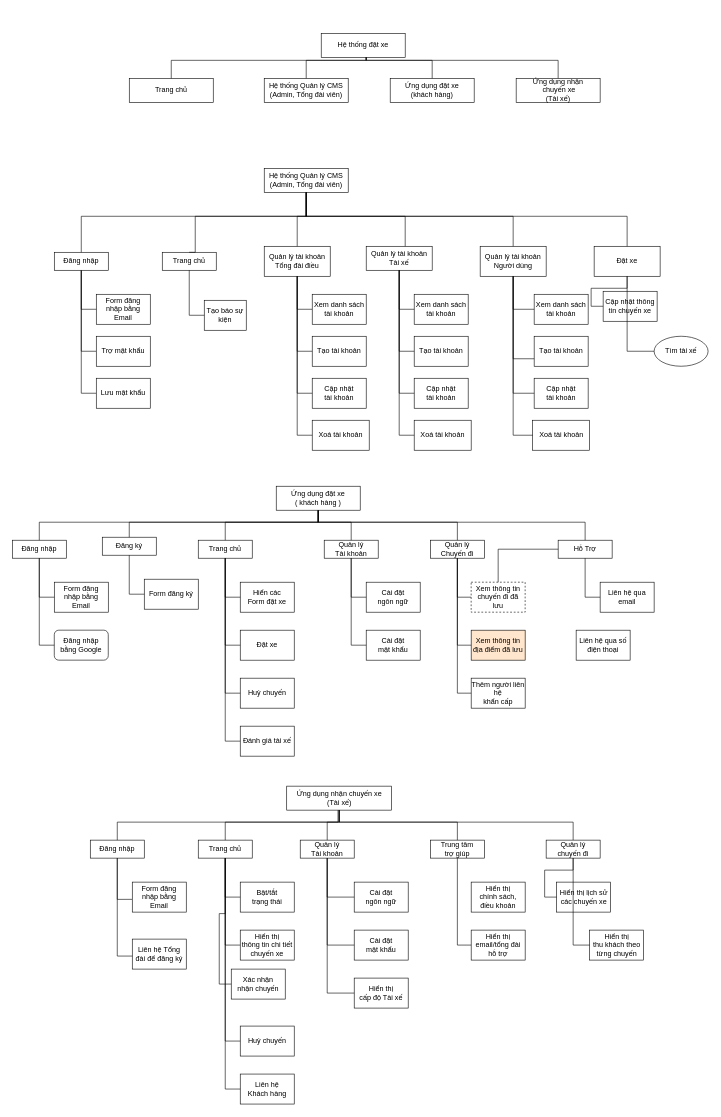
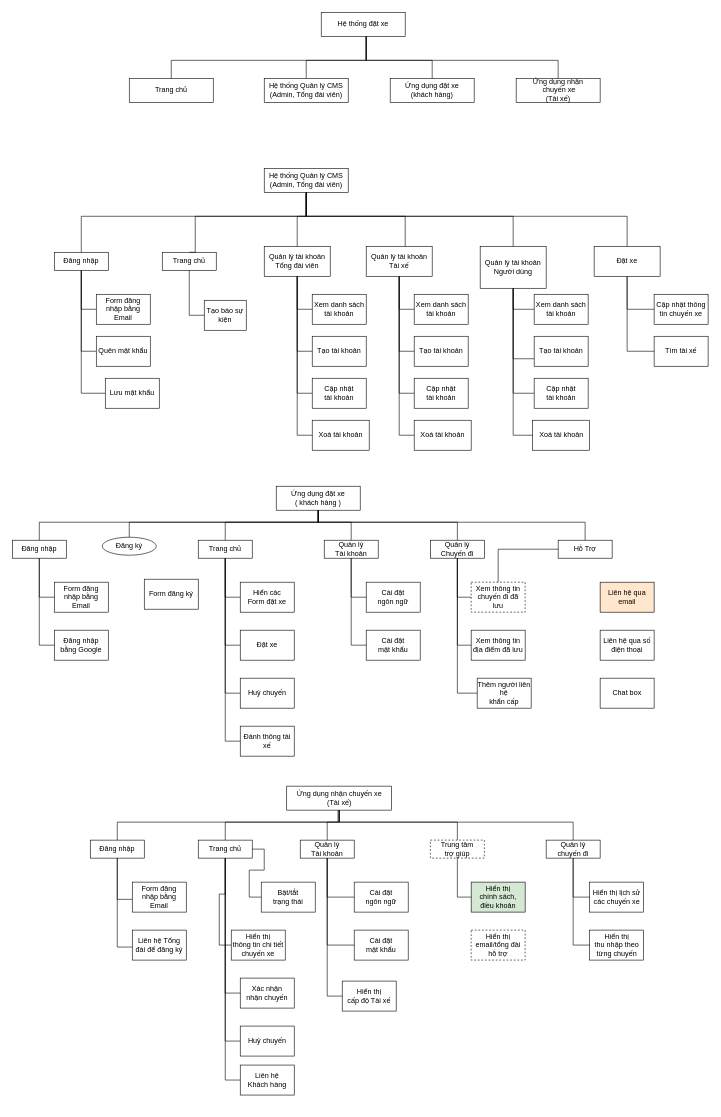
- <mxCell id="137" value="Hệ thống đặt xe" style="rounded=0;whiteSpace=wrap;html=1;container=0;" parent="136" vertex="1"><mxGeometry x="320" y="35" width="140" height="40" as="geometry" /></mxCell>
+ <mxCell id="137" value="Hệ thống đặt xe" style="rounded=0;whiteSpace=wrap;html=1;container=0;" parent="136" vertex="1"><mxGeometry x="320" width="140" height="40" as="geometry" /></mxCell>
- <mxCell id="14" value="Quản lý tài khoản Tài xế" style="rounded=0;whiteSpace=wrap;html=1;" parent="2" vertex="1"><mxGeometry x="520" y="130" width="110" height="40" as="geometry" /></mxCell>
+ <mxCell id="14" value="Quản lý tài khoản Tài xế" style="rounded=0;whiteSpace=wrap;html=1;" parent="2" vertex="1"><mxGeometry x="520" y="130" width="110" height="50" as="geometry" /></mxCell>
- <mxCell id="12" value="Quản lý tài khoản Tổng đài điều" style="rounded=0;whiteSpace=wrap;html=1;" parent="2" vertex="1"><mxGeometry x="350" y="130" width="110" height="50" as="geometry" /></mxCell>
+ <mxCell id="12" value="Quản lý tài khoản Tổng đài viên" style="rounded=0;whiteSpace=wrap;html=1;" parent="2" vertex="1"><mxGeometry x="350" y="130" width="110" height="50" as="geometry" /></mxCell>
- <mxCell id="16" value="Quản lý tài khoản Người dùng" style="rounded=0;whiteSpace=wrap;html=1;" parent="2" vertex="1"><mxGeometry x="710" y="130" width="110" height="50" as="geometry" /></mxCell>
+ <mxCell id="16" value="Quản lý tài khoản Người dùng" style="rounded=0;whiteSpace=wrap;html=1;" parent="2" vertex="1"><mxGeometry x="710" y="130" width="110" height="70" as="geometry" /></mxCell>
- <mxCell id="46" value="Cập nhật thông tin chuyến xe" style="rounded=0;whiteSpace=wrap;html=1;" parent="2" vertex="1"><mxGeometry x="915" y="205" width="90" height="50" as="geometry" /></mxCell>
+ <mxCell id="46" value="Cập nhật thông tin chuyến xe" style="rounded=0;whiteSpace=wrap;html=1;" parent="2" vertex="1"><mxGeometry x="1000" y="210" width="90" height="50" as="geometry" /></mxCell>
- <mxCell id="50" value="Trợ mật khẩu" style="rounded=0;whiteSpace=wrap;html=1;" vertex="1" parent="2"><mxGeometry x="70" y="280" width="90" height="50" as="geometry" /></mxCell>
+ <mxCell id="50" value="Quên mật khẩu" style="rounded=0;whiteSpace=wrap;html=1;" vertex="1" parent="2"><mxGeometry x="70" y="280" width="90" height="50" as="geometry" /></mxCell>
- <mxCell id="48" value="Tìm tài xế" style="ellipse;whiteSpace=wrap;html=1;" parent="2" vertex="1"><mxGeometry x="1000" y="280" width="90" height="50" as="geometry" /></mxCell>
+ <mxCell id="48" value="Tìm tài xế" style="rounded=0;whiteSpace=wrap;html=1;" parent="2" vertex="1"><mxGeometry x="1000" y="280" width="90" height="50" as="geometry" /></mxCell>
- <mxCell id="51" value="Lưu mật khẩu" style="rounded=0;whiteSpace=wrap;html=1;" vertex="1" parent="2"><mxGeometry x="70" y="350" width="90" height="50" as="geometry" /></mxCell>
+ <mxCell id="51" value="Lưu mật khẩu" style="rounded=0;whiteSpace=wrap;html=1;" vertex="1" parent="2"><mxGeometry x="85" y="350" width="90" height="50" as="geometry" /></mxCell>
- <mxCell id="58" value="Đăng ký" style="rounded=0;whiteSpace=wrap;html=1;" parent="52" vertex="1"><mxGeometry x="150" y="85" width="90" height="30" as="geometry" /></mxCell>
+ <mxCell id="58" value="Đăng ký" style="ellipse;whiteSpace=wrap;html=1;" parent="52" vertex="1"><mxGeometry x="150" y="85" width="90" height="30" as="geometry" /></mxCell>
- <mxCell id="60" style="edgeStyle=orthogonalEdgeStyle;rounded=0;orthogonalLoop=1;jettySize=auto;html=1;entryX=0;entryY=0.5;entryDx=0;entryDy=0;endArrow=none;endFill=0;" parent="52" source="58" target="59" edge="1"><mxGeometry relative="1" as="geometry" /></mxCell>
- <mxCell id="87" style="edgeStyle=orthogonalEdgeStyle;rounded=0;orthogonalLoop=1;jettySize=auto;html=1;entryX=0;entryY=0.5;entryDx=0;entryDy=0;endArrow=none;endFill=0;" parent="52" source="74" target="86" edge="1"><mxGeometry relative="1" as="geometry" /></mxCell>
- <mxCell id="86" value="Liên hệ qua email" style="rounded=0;whiteSpace=wrap;html=1;" parent="52" vertex="1"><mxGeometry x="980" y="160" width="90" height="50" as="geometry" /></mxCell>
+ <mxCell id="86" value="Liên hệ qua email" style="rounded=0;whiteSpace=wrap;html=1;fillColor=#ffe6cc;" parent="52" vertex="1"><mxGeometry x="980" y="160" width="90" height="50" as="geometry" /></mxCell>
- <mxCell id="56" value="Đăng nhập bằng Google" style="whiteSpace=wrap;html=1;rounded=1;" parent="52" vertex="1"><mxGeometry x="70" y="240" width="90" height="50" as="geometry" /></mxCell>
+ <mxCell id="56" value="Đăng nhập bằng Google" style="rounded=0;whiteSpace=wrap;html=1;" parent="52" vertex="1"><mxGeometry x="70" y="240" width="90" height="50" as="geometry" /></mxCell>
- <mxCell id="82" value="Xem thông tin địa điểm đã lưu" style="rounded=0;whiteSpace=wrap;html=1;fillColor=#ffe6cc;" parent="52" vertex="1"><mxGeometry x="765" y="240" width="90" height="50" as="geometry" /></mxCell>
+ <mxCell id="82" value="Xem thông tin địa điểm đã lưu" style="rounded=0;whiteSpace=wrap;html=1;" parent="52" vertex="1"><mxGeometry x="765" y="240" width="90" height="50" as="geometry" /></mxCell>
- <mxCell id="88" value="Liên hệ qua số điện thoại" style="rounded=0;whiteSpace=wrap;html=1;" parent="52" vertex="1"><mxGeometry x="940" y="240" width="90" height="50" as="geometry" /></mxCell>
+ <mxCell id="88" value="Liên hệ qua số điện thoại" style="rounded=0;whiteSpace=wrap;html=1;" parent="52" vertex="1"><mxGeometry x="980" y="240" width="90" height="50" as="geometry" /></mxCell>
- <mxCell id="84" value="Thêm người liên hệ &lt;br&gt;khẩn cấp" style="rounded=0;whiteSpace=wrap;html=1;" parent="52" vertex="1"><mxGeometry x="765" y="320" width="90" height="50" as="geometry" /></mxCell>
+ <mxCell id="84" value="Thêm người liên hệ &lt;br&gt;khẩn cấp" style="rounded=0;whiteSpace=wrap;html=1;" parent="52" vertex="1"><mxGeometry x="775" y="320" width="90" height="50" as="geometry" /></mxCell>
+ <mxCell id="89" value="Chat box" style="rounded=0;whiteSpace=wrap;html=1;" parent="52" vertex="1"><mxGeometry x="980" y="320" width="90" height="50" as="geometry" /></mxCell>
- <mxCell id="93" value="Đánh giá tài xế" style="rounded=0;whiteSpace=wrap;html=1;" parent="52" vertex="1"><mxGeometry x="380" y="400" width="90" height="50" as="geometry" /></mxCell>
+ <mxCell id="93" value="Đánh thông tài xế" style="rounded=0;whiteSpace=wrap;html=1;" parent="52" vertex="1"><mxGeometry x="380" y="400" width="90" height="50" as="geometry" /></mxCell>
- <mxCell id="101" value="Trung tâm &lt;br&gt;trợ giúp" style="rounded=0;whiteSpace=wrap;html=1;" parent="95" vertex="1"><mxGeometry x="567" y="90" width="90" height="30" as="geometry" /></mxCell>
+ <mxCell id="101" value="Trung tâm &lt;br&gt;trợ giúp" style="rounded=0;whiteSpace=wrap;html=1;dashed=1;" parent="95" vertex="1"><mxGeometry x="567" y="90" width="90" height="30" as="geometry" /></mxCell>
- <mxCell id="105" value="Bật/tắt &lt;br&gt;trạng thái" style="rounded=0;whiteSpace=wrap;html=1;" parent="95" vertex="1"><mxGeometry x="250" y="160" width="90" height="50" as="geometry" /></mxCell>
+ <mxCell id="105" value="Bật/tắt &lt;br&gt;trạng thái" style="rounded=0;whiteSpace=wrap;html=1;" parent="95" vertex="1"><mxGeometry x="285" y="160" width="90" height="50" as="geometry" /></mxCell>
+ <mxCell id="120" style="edgeStyle=orthogonalEdgeStyle;rounded=0;orthogonalLoop=1;jettySize=auto;html=1;entryX=0;entryY=0.5;entryDx=0;entryDy=0;endArrow=none;endFill=0;" parent="95" source="101" target="119" edge="1"><mxGeometry relative="1" as="geometry" /></mxCell>
- <mxCell id="119" value="Hiển thị &lt;br&gt;chính sách,&lt;br&gt;điều khoản" style="rounded=0;whiteSpace=wrap;html=1;" parent="95" vertex="1"><mxGeometry x="635" y="160" width="90" height="50" as="geometry" /></mxCell>
+ <mxCell id="119" value="Hiển thị &lt;br&gt;chính sách,&lt;br&gt;điều khoản" style="rounded=0;whiteSpace=wrap;html=1;fillColor=#d5e8d4;" parent="95" vertex="1"><mxGeometry x="635" y="160" width="90" height="50" as="geometry" /></mxCell>
- <mxCell id="123" value="Hiển thị lịch sử &lt;br&gt;các chuyến xe" style="rounded=0;whiteSpace=wrap;html=1;" parent="95" vertex="1"><mxGeometry x="777.5" y="160" width="90" height="50" as="geometry" /></mxCell>
+ <mxCell id="123" value="Hiển thị lịch sử &lt;br&gt;các chuyến xe" style="rounded=0;whiteSpace=wrap;html=1;" parent="95" vertex="1"><mxGeometry x="832.5" y="160" width="90" height="50" as="geometry" /></mxCell>
- <mxCell id="122" style="edgeStyle=orthogonalEdgeStyle;rounded=0;orthogonalLoop=1;jettySize=auto;html=1;entryX=0;entryY=0.5;entryDx=0;entryDy=0;endArrow=none;endFill=0;" parent="95" source="101" target="121" edge="1"><mxGeometry relative="1" as="geometry" /></mxCell>
- <mxCell id="107" value="Hiển thị &lt;br&gt;thông tin chi tiết chuyến xe" style="rounded=0;whiteSpace=wrap;html=1;" parent="95" vertex="1"><mxGeometry x="250" y="240" width="90" height="50" as="geometry" /></mxCell>
+ <mxCell id="107" value="Hiển thị &lt;br&gt;thông tin chi tiết chuyến xe" style="rounded=0;whiteSpace=wrap;html=1;" parent="95" vertex="1"><mxGeometry x="235" y="240" width="90" height="50" as="geometry" /></mxCell>
- <mxCell id="121" value="Hiển thị &lt;br&gt;email/tổng đài&lt;br&gt;hỗ trợ" style="rounded=0;whiteSpace=wrap;html=1;" parent="95" vertex="1"><mxGeometry x="635" y="240" width="90" height="50" as="geometry" /></mxCell>
+ <mxCell id="121" value="Hiển thị &lt;br&gt;email/tổng đài&lt;br&gt;hỗ trợ" style="rounded=0;whiteSpace=wrap;html=1;dashed=1;" parent="95" vertex="1"><mxGeometry x="635" y="240" width="90" height="50" as="geometry" /></mxCell>
- <mxCell id="125" value="Hiển thị&lt;br&gt;thu khách theo từng chuyến" style="rounded=0;whiteSpace=wrap;html=1;" parent="95" vertex="1"><mxGeometry x="832.5" y="240" width="90" height="50" as="geometry" /></mxCell>
+ <mxCell id="125" value="Hiển thị&lt;br&gt;thu nhập theo từng chuyến" style="rounded=0;whiteSpace=wrap;html=1;" parent="95" vertex="1"><mxGeometry x="832.5" y="240" width="90" height="50" as="geometry" /></mxCell>
- <mxCell id="133" value="Liên hệ Tổng đài để đăng ký" style="rounded=0;whiteSpace=wrap;html=1;" parent="95" vertex="1"><mxGeometry x="70" y="255" width="90" height="50" as="geometry" /></mxCell>
+ <mxCell id="133" value="Liên hệ Tổng đài để đăng ký" style="rounded=0;whiteSpace=wrap;html=1;" parent="95" vertex="1"><mxGeometry x="70" y="240" width="90" height="50" as="geometry" /></mxCell>
- <mxCell id="109" value="Xác nhận&lt;br&gt;nhận chuyến" style="rounded=0;whiteSpace=wrap;html=1;" parent="95" vertex="1"><mxGeometry x="235" y="305" width="90" height="50" as="geometry" /></mxCell>
+ <mxCell id="109" value="Xác nhận&lt;br&gt;nhận chuyến" style="rounded=0;whiteSpace=wrap;html=1;" parent="95" vertex="1"><mxGeometry x="250" y="320" width="90" height="50" as="geometry" /></mxCell>
- <mxCell id="127" value="Hiển thị&lt;br&gt;cấp độ Tài xế" style="rounded=0;whiteSpace=wrap;html=1;" parent="95" vertex="1"><mxGeometry x="440" y="320" width="90" height="50" as="geometry" /></mxCell>
+ <mxCell id="127" value="Hiển thị&lt;br&gt;cấp độ Tài xế" style="rounded=0;whiteSpace=wrap;html=1;" parent="95" vertex="1"><mxGeometry x="420" y="325" width="90" height="50" as="geometry" /></mxCell>
- <mxCell id="113" value="Liên hệ &lt;br&gt;Khách hàng" style="rounded=0;whiteSpace=wrap;html=1;" parent="95" vertex="1"><mxGeometry x="250" y="480" width="90" height="50" as="geometry" /></mxCell>
+ <mxCell id="113" value="Liên hệ &lt;br&gt;Khách hàng" style="rounded=0;whiteSpace=wrap;html=1;" parent="95" vertex="1"><mxGeometry x="250" y="465" width="90" height="50" as="geometry" /></mxCell>
